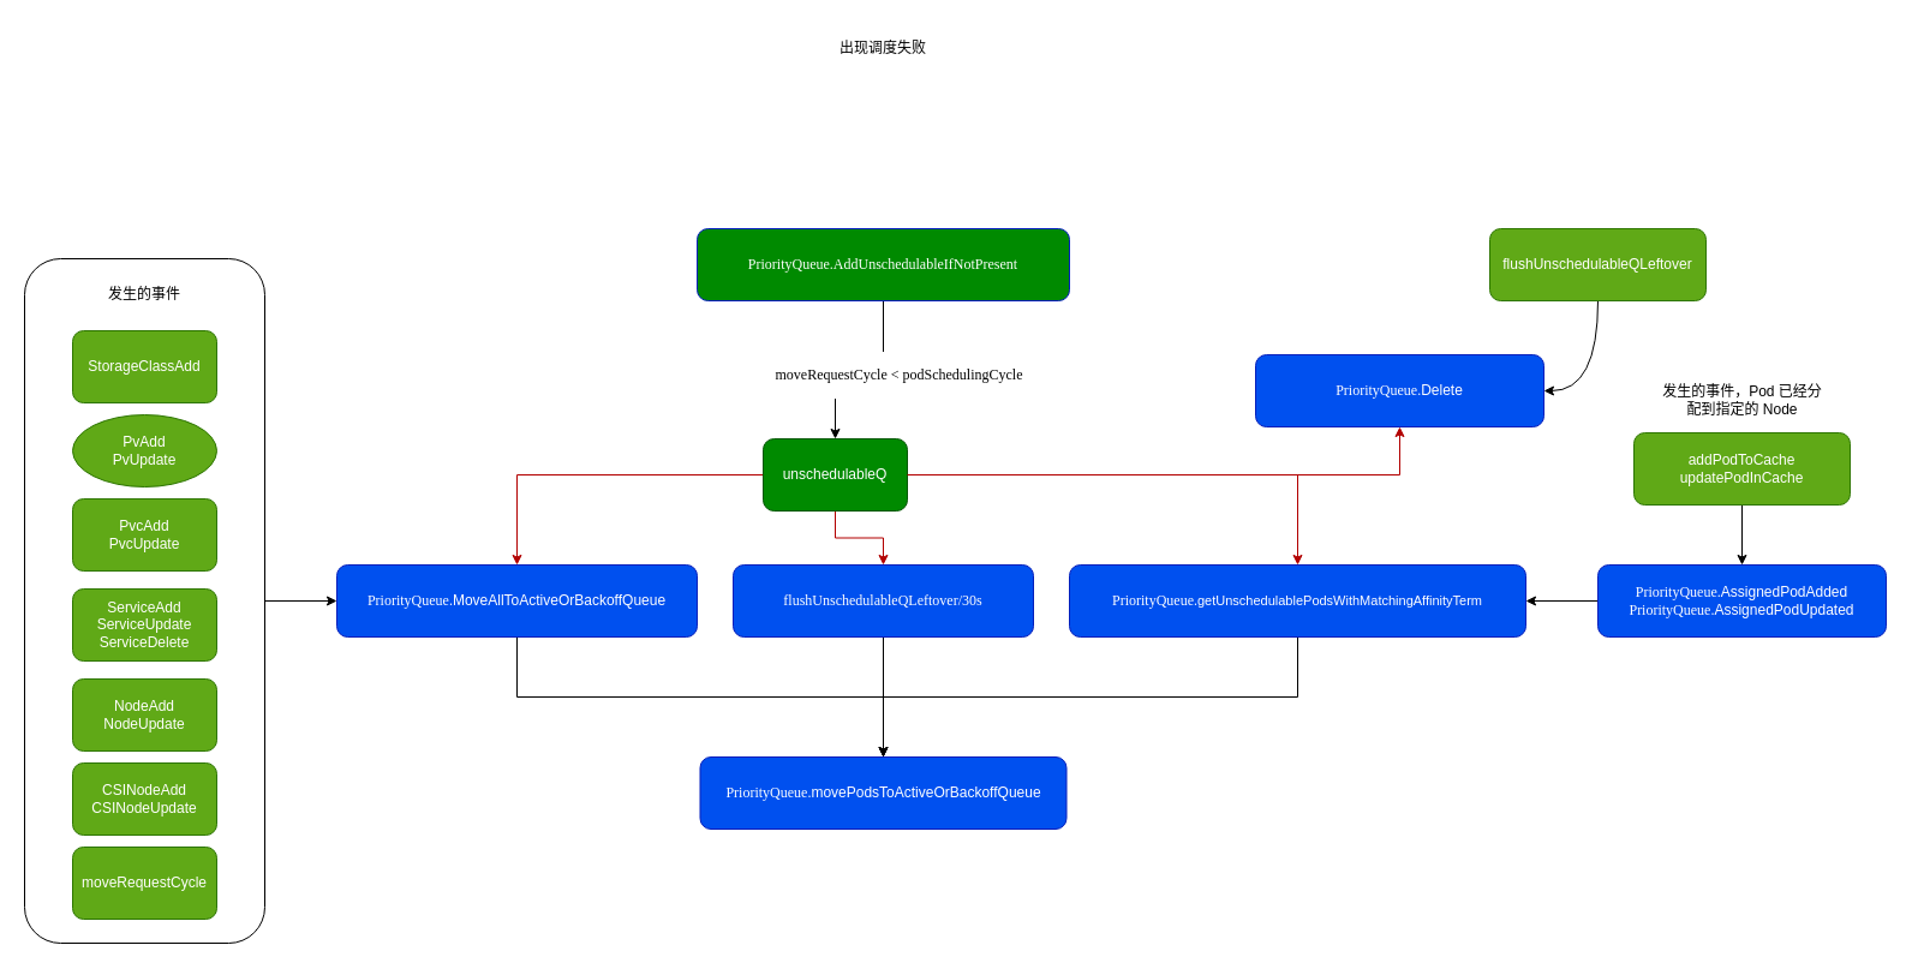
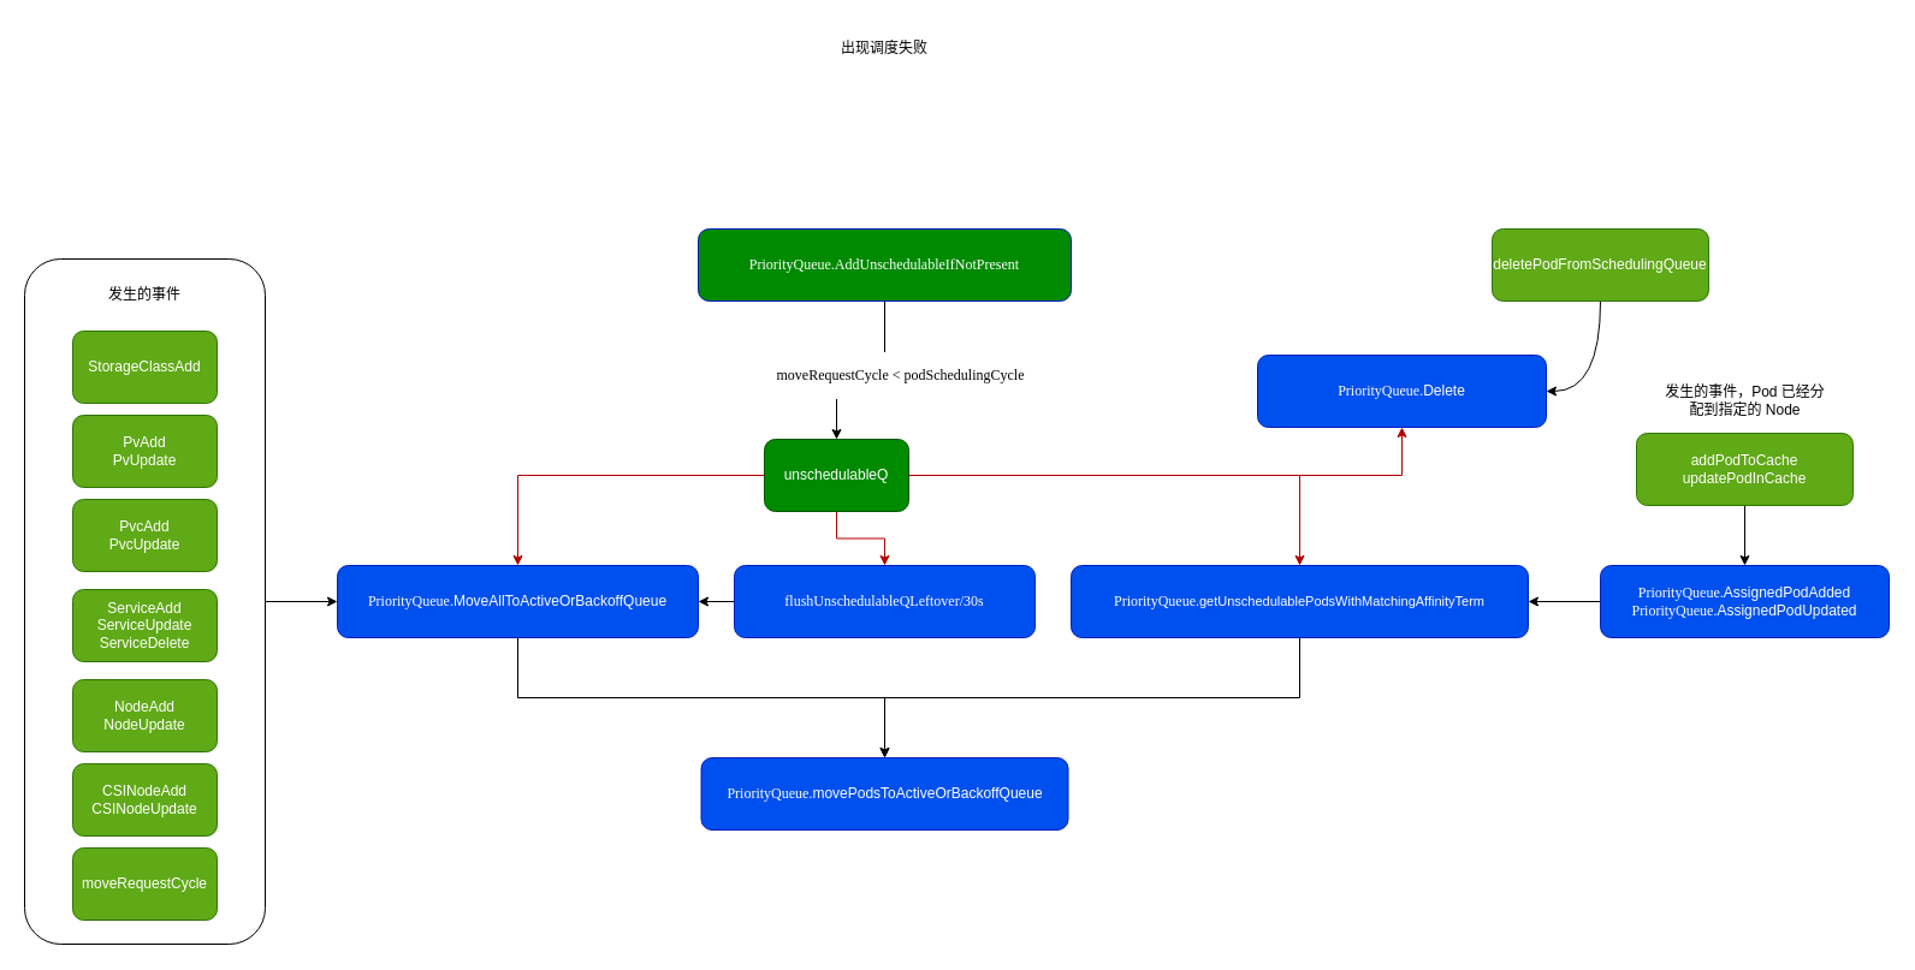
- <mxCell id="33" value="flushUnschedulableQLeftover" style="rounded=1;whiteSpace=wrap;html=1;fillColor=#60a917;strokeColor=#2D7600;fontColor=#ffffff;" vertex="1" parent="1"><mxGeometry x="1240" y="190" width="180" height="60" as="geometry" /></mxCell>
+ <mxCell id="33" value="deletePodFromSchedulingQueue" style="rounded=1;whiteSpace=wrap;html=1;fillColor=#60a917;strokeColor=#2D7600;fontColor=#ffffff;" vertex="1" parent="1"><mxGeometry x="1240" y="190" width="180" height="60" as="geometry" /></mxCell>
- <mxCell id="16" value="PvAdd&lt;br&gt;PvUpdate" style="ellipse;whiteSpace=wrap;html=1;fillColor=#60a917;strokeColor=#2D7600;fontColor=#ffffff;" vertex="1" parent="1"><mxGeometry x="60" y="345" width="120" height="60" as="geometry" /></mxCell>
+ <mxCell id="16" value="PvAdd&lt;br&gt;PvUpdate" style="rounded=1;whiteSpace=wrap;html=1;fillColor=#60a917;strokeColor=#2D7600;fontColor=#ffffff;" vertex="1" parent="1"><mxGeometry x="60" y="345" width="120" height="60" as="geometry" /></mxCell>
- <mxCell id="34" style="edgeStyle=orthogonalEdgeStyle;rounded=0;orthogonalLoop=1;jettySize=auto;html=1;entryX=0.5;entryY=0;entryDx=0;entryDy=0;" edge="1" parent="1" source="35" target="13"><mxGeometry relative="1" as="geometry" /></mxCell>
+ <mxCell id="34" style="edgeStyle=orthogonalEdgeStyle;rounded=0;orthogonalLoop=1;jettySize=auto;html=1;" edge="1" parent="1" source="35" target="10"><mxGeometry relative="1" as="geometry" /></mxCell>
